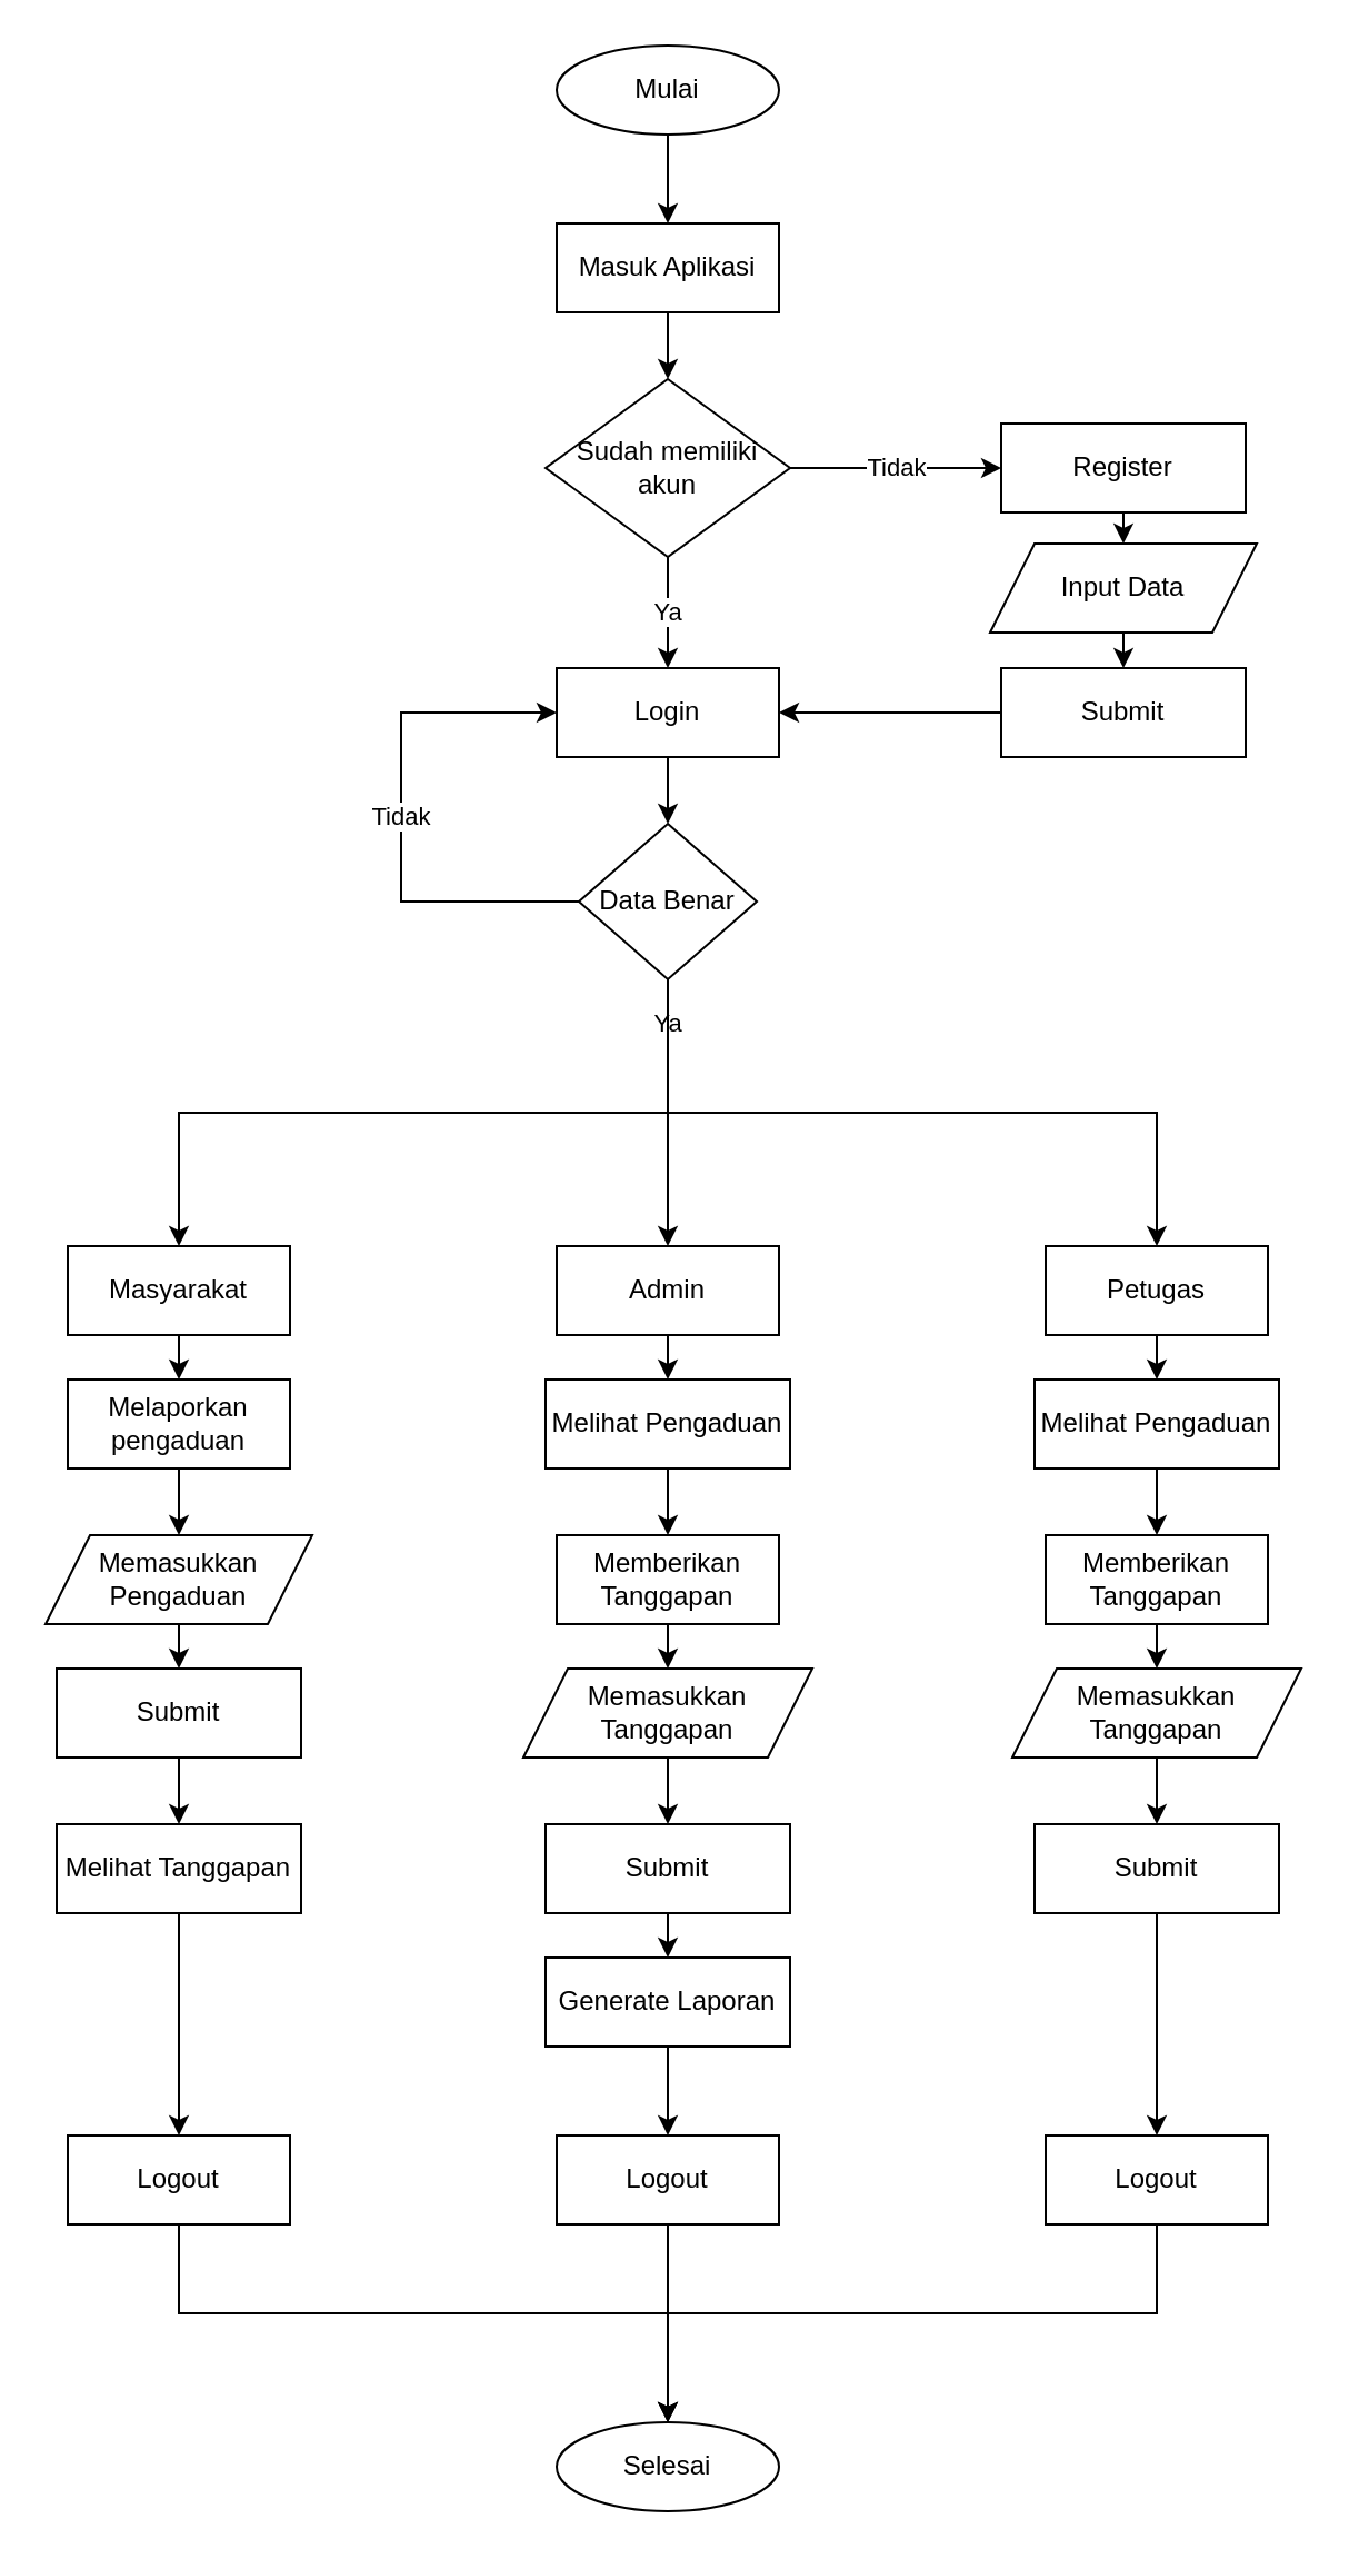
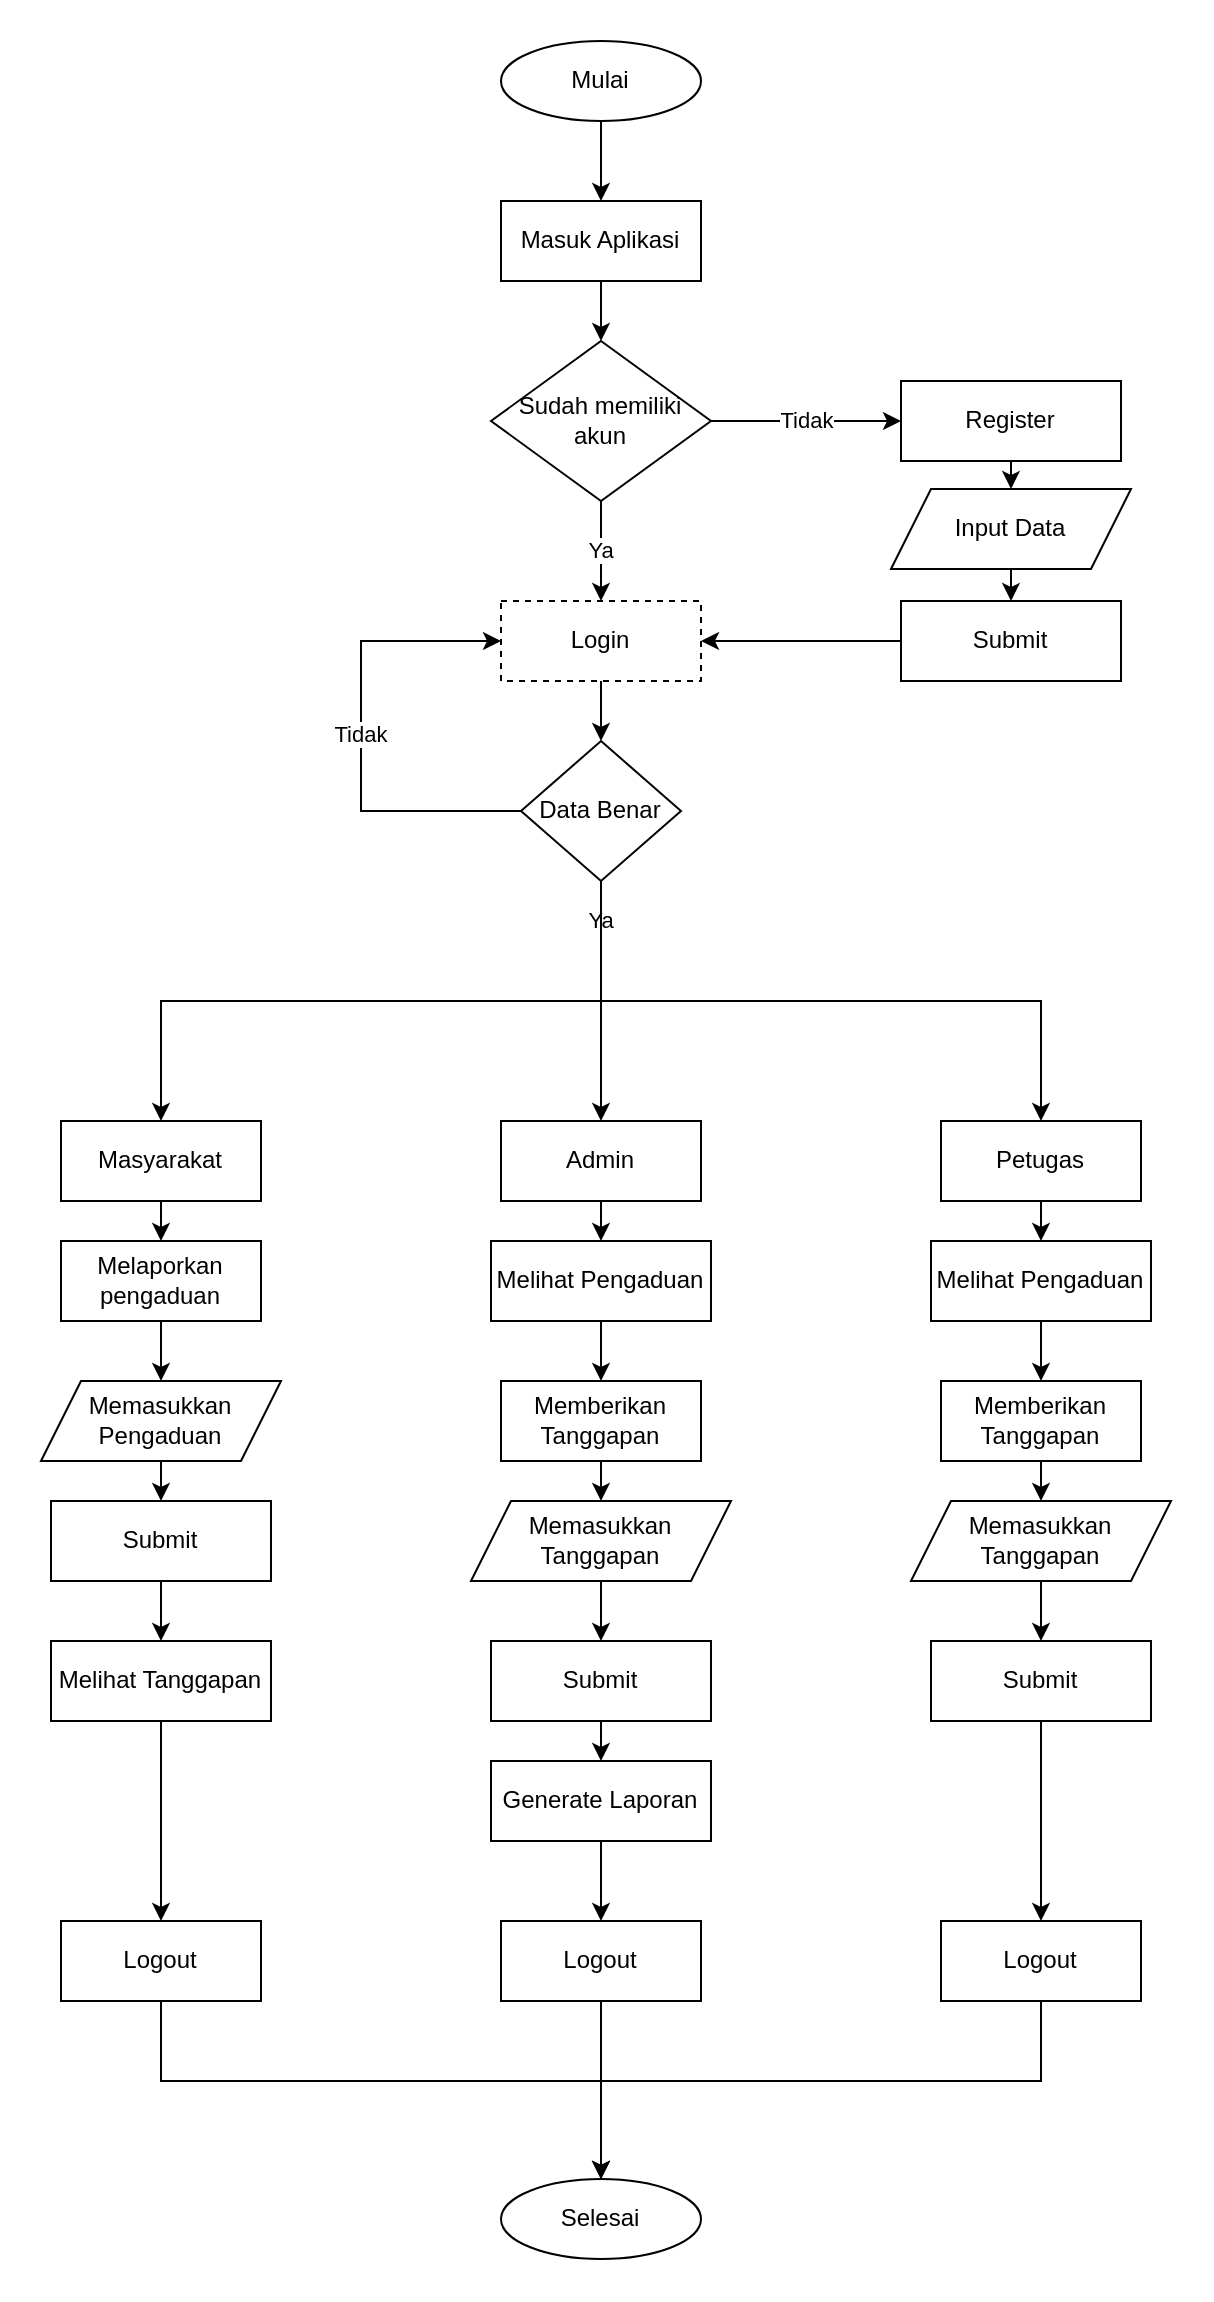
- <mxCell id="3" value="Login" style="rounded=0;whiteSpace=wrap;html=1;" vertex="1" parent="1"><mxGeometry x="250" y="300" width="100" height="40" as="geometry" /></mxCell>
+ <mxCell id="3" value="Login" style="rounded=0;whiteSpace=wrap;html=1;dashed=1;" vertex="1" parent="1"><mxGeometry x="250" y="300" width="100" height="40" as="geometry" /></mxCell>
